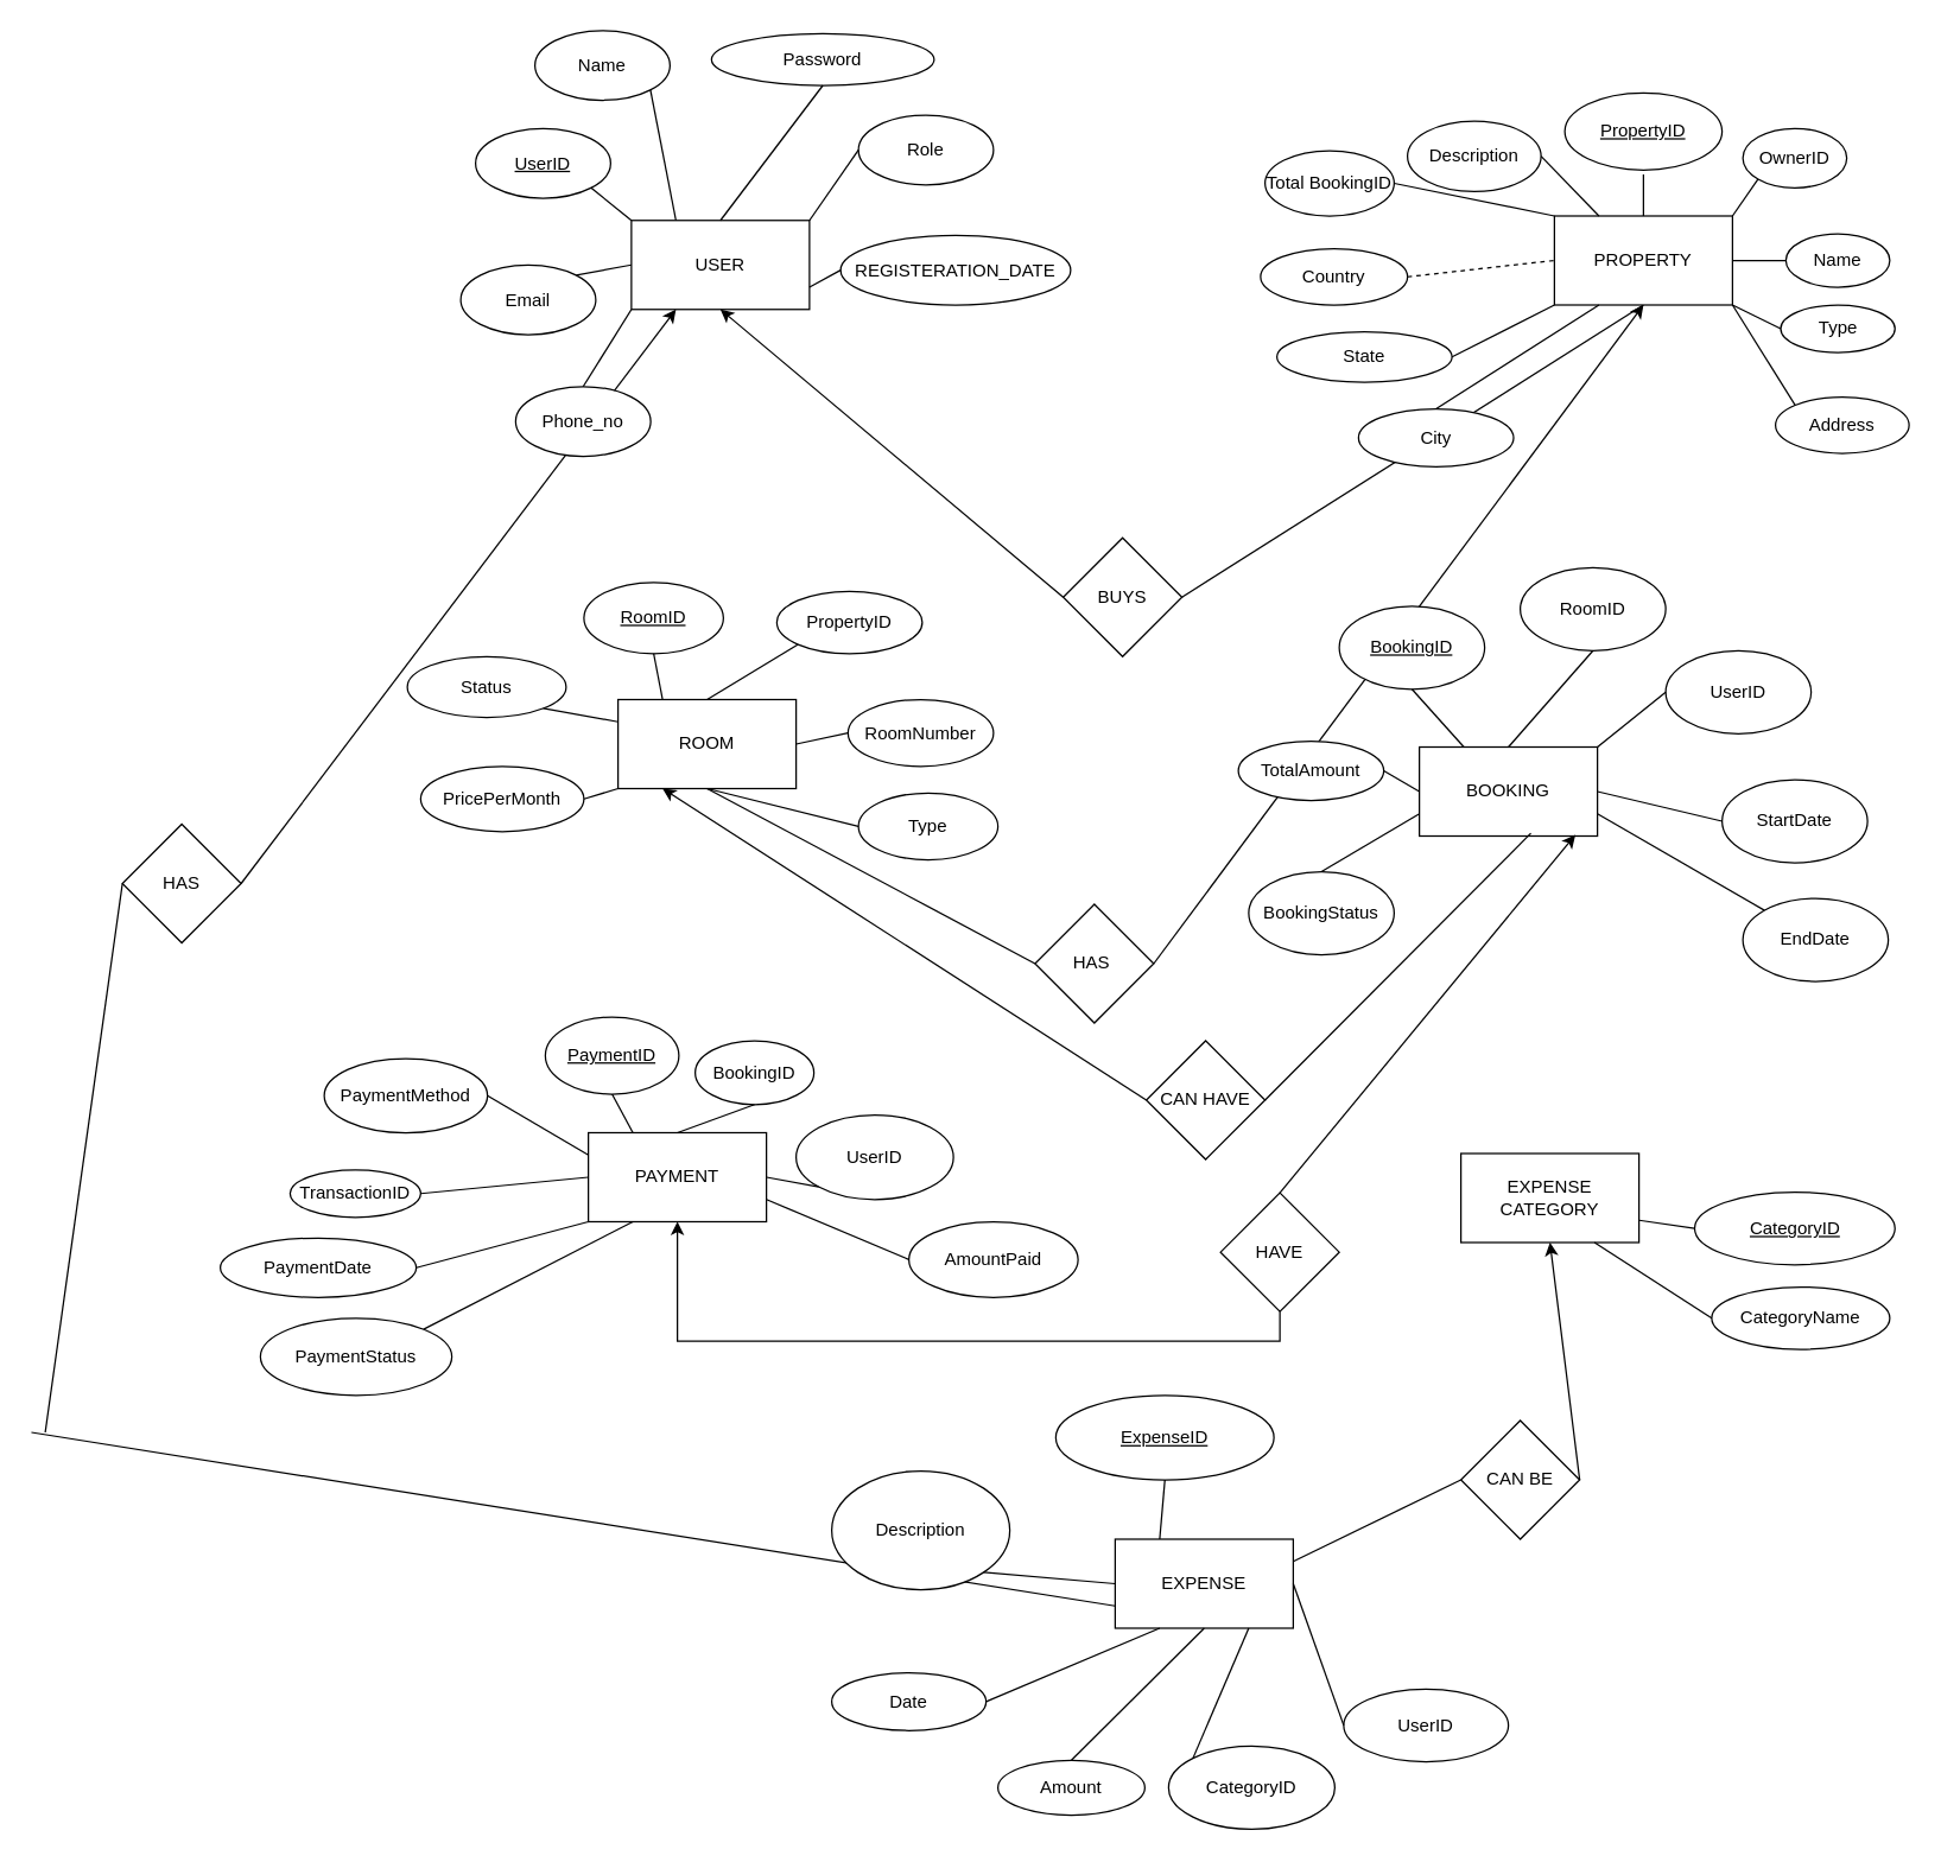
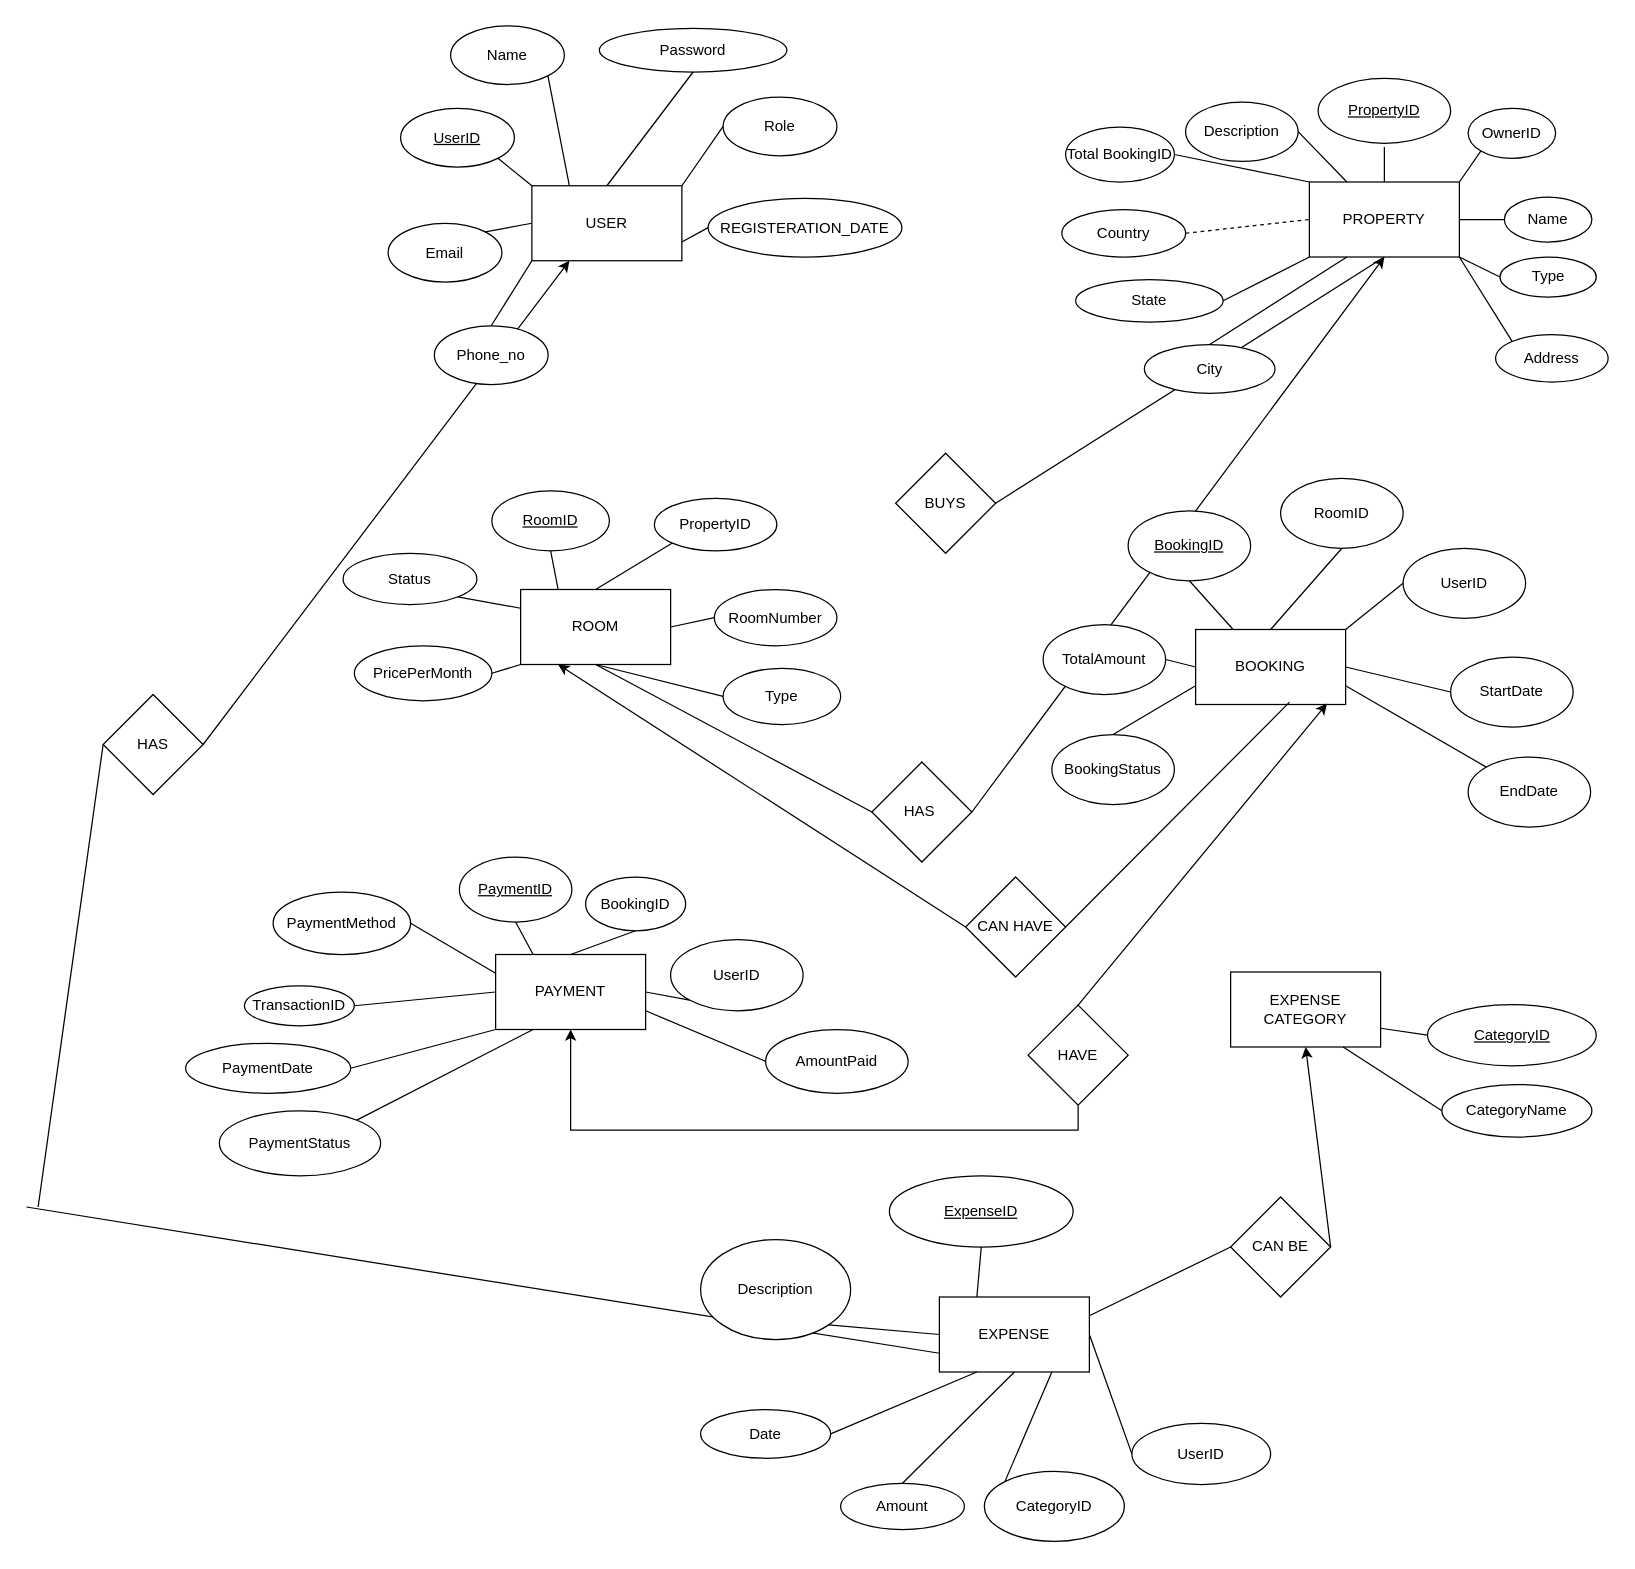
- <mxCell id="106" value="" style="endArrow=classic;html=1;rounded=0;entryX=0.5;entryY=1;entryDx=0;entryDy=0;exitX=0;exitY=0.5;exitDx=0;exitDy=0;" parent="1" source="105" target="6" edge="1"><mxGeometry width="50" height="50" relative="1" as="geometry"><mxPoint x="846" y="683" as="sourcePoint" /><mxPoint x="896" y="633" as="targetPoint" /></mxGeometry></mxCell>
- <mxCell id="61" value="TotalAmount" style="ellipse;whiteSpace=wrap;html=1;" parent="1" vertex="1"><mxGeometry x="834" y="499" width="98" height="40" as="geometry" /></mxCell>
+ <mxCell id="61" value="TotalAmount" style="ellipse;whiteSpace=wrap;html=1;" parent="1" vertex="1"><mxGeometry x="834" y="499" width="98" height="56" as="geometry" /></mxCell>
